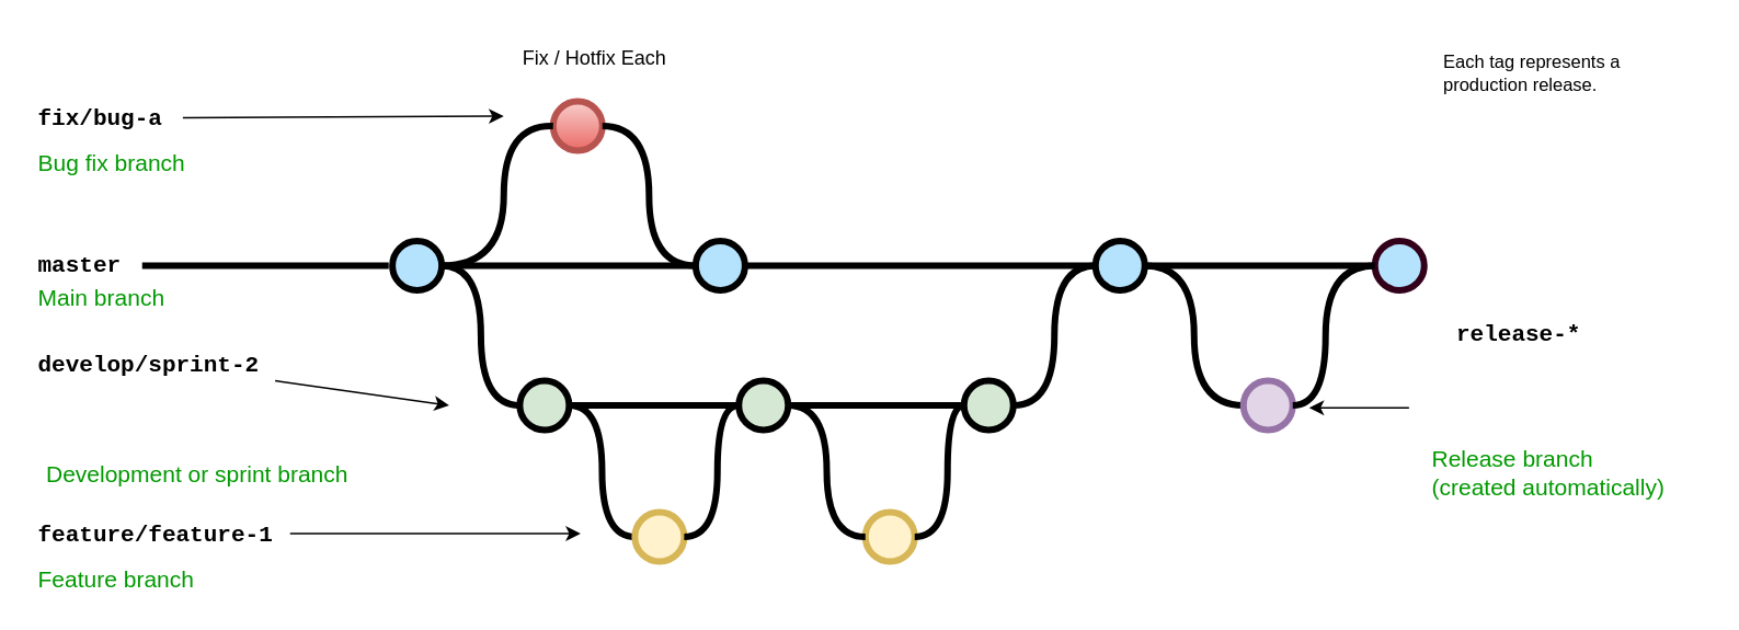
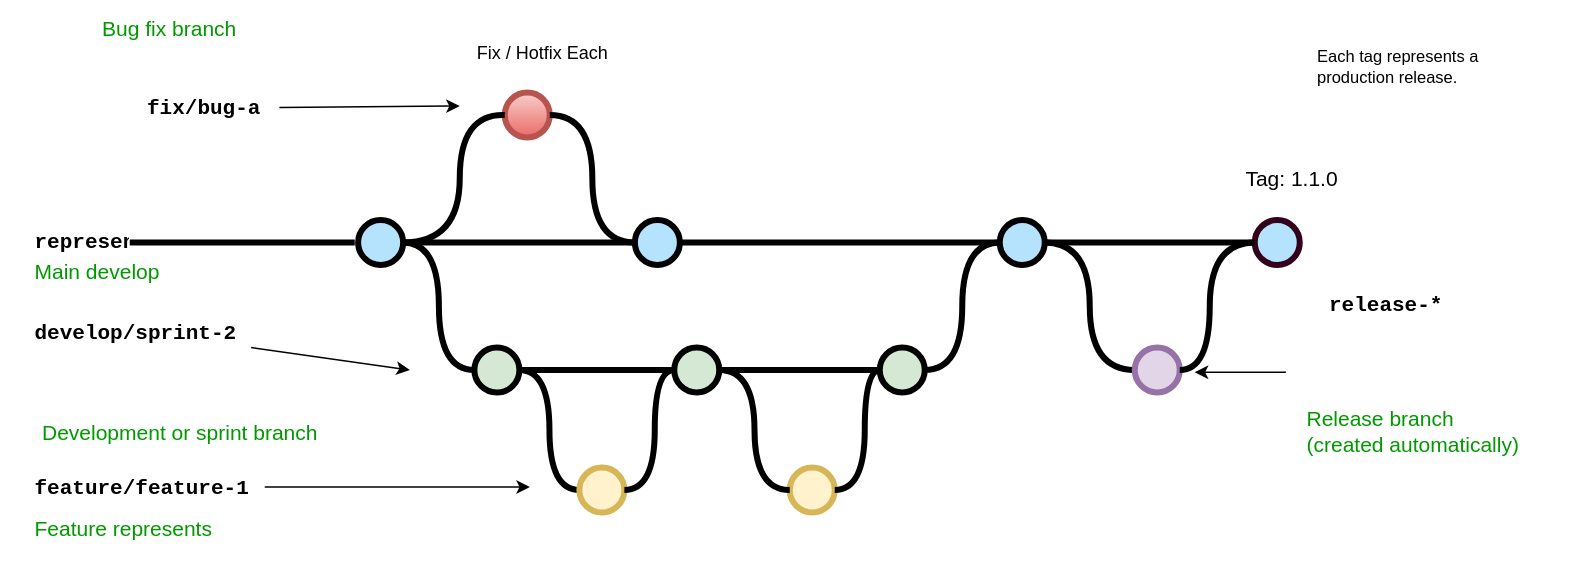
- <mxCell id="35" value="fix/bug-a" style="text;html=1;strokeColor=none;fillColor=none;align=left;verticalAlign=middle;whiteSpace=wrap;overflow=hidden;fontSize=14;fontStyle=1;fontFamily=Courier New;" parent="1" vertex="1"><mxGeometry x="20.75" y="61" width="90" height="20" as="geometry" /></mxCell>
+ <mxCell id="35" value="fix/bug-a" style="text;html=1;strokeColor=none;fillColor=none;align=left;verticalAlign=middle;whiteSpace=wrap;overflow=hidden;fontSize=14;fontStyle=1;fontFamily=Courier New;" parent="1" vertex="1"><mxGeometry x="95.75" y="61" width="90" height="20" as="geometry" /></mxCell>
- <mxCell id="36" value="Bug fix branch" style="text;html=1;strokeColor=none;fillColor=none;align=left;verticalAlign=middle;whiteSpace=wrap;overflow=hidden;fontSize=14;fontStyle=0;fontColor=#009900;" parent="1" vertex="1"><mxGeometry x="20.75" y="88" width="159.5" height="20" as="geometry" /></mxCell>
+ <mxCell id="36" value="Bug fix branch" style="text;html=1;strokeColor=none;fillColor=none;align=left;verticalAlign=middle;whiteSpace=wrap;overflow=hidden;fontSize=14;fontStyle=0;fontColor=#009900;" parent="1" vertex="1"><mxGeometry x="65.75" y="8" width="159.5" height="20" as="geometry" /></mxCell>
+ <mxCell id="25" value="Tag: 1.1.0" style="text;html=1;strokeColor=none;fillColor=none;align=center;verticalAlign=middle;whiteSpace=wrap;overflow=hidden;fontSize=14;" parent="1" vertex="1"><mxGeometry x="806" y="108" width="110" height="20" as="geometry" /></mxCell>
- <mxCell id="11" value="master" style="text;html=1;strokeColor=none;fillColor=none;align=left;verticalAlign=middle;whiteSpace=wrap;overflow=hidden;fontSize=14;fontStyle=1;fontFamily=Courier New;" parent="1" vertex="1"><mxGeometry x="20.75" y="140" width="65.25" height="42" as="geometry" /></mxCell>
+ <mxCell id="11" value="represents" style="text;html=1;strokeColor=none;fillColor=none;align=left;verticalAlign=middle;whiteSpace=wrap;overflow=hidden;fontSize=14;fontStyle=1;fontFamily=Courier New;" parent="1" vertex="1"><mxGeometry x="20.75" y="140" width="65.25" height="42" as="geometry" /></mxCell>
- <mxCell id="22" value="Main branch" style="text;html=1;strokeColor=none;fillColor=none;align=left;verticalAlign=middle;whiteSpace=wrap;overflow=hidden;fontSize=14;fontStyle=0;fontColor=#009900;" parent="1" vertex="1"><mxGeometry x="20.75" y="170" width="146.75" height="20" as="geometry" /></mxCell>
+ <mxCell id="22" value="Main develop" style="text;html=1;strokeColor=none;fillColor=none;align=left;verticalAlign=middle;whiteSpace=wrap;overflow=hidden;fontSize=14;fontStyle=0;fontColor=#009900;" parent="1" vertex="1"><mxGeometry x="20.75" y="170" width="146.75" height="20" as="geometry" /></mxCell>
- <mxCell id="21" value="Feature branch" style="text;html=1;strokeColor=none;fillColor=none;align=left;verticalAlign=middle;whiteSpace=wrap;overflow=hidden;fontSize=14;fontStyle=0;fontColor=#009900;" parent="1" vertex="1"><mxGeometry x="20.75" y="341" width="240" height="20" as="geometry" /></mxCell>
+ <mxCell id="21" value="Feature represents" style="text;html=1;strokeColor=none;fillColor=none;align=left;verticalAlign=middle;whiteSpace=wrap;overflow=hidden;fontSize=14;fontStyle=0;fontColor=#009900;" parent="1" vertex="1"><mxGeometry x="20.75" y="341" width="240" height="20" as="geometry" /></mxCell>
